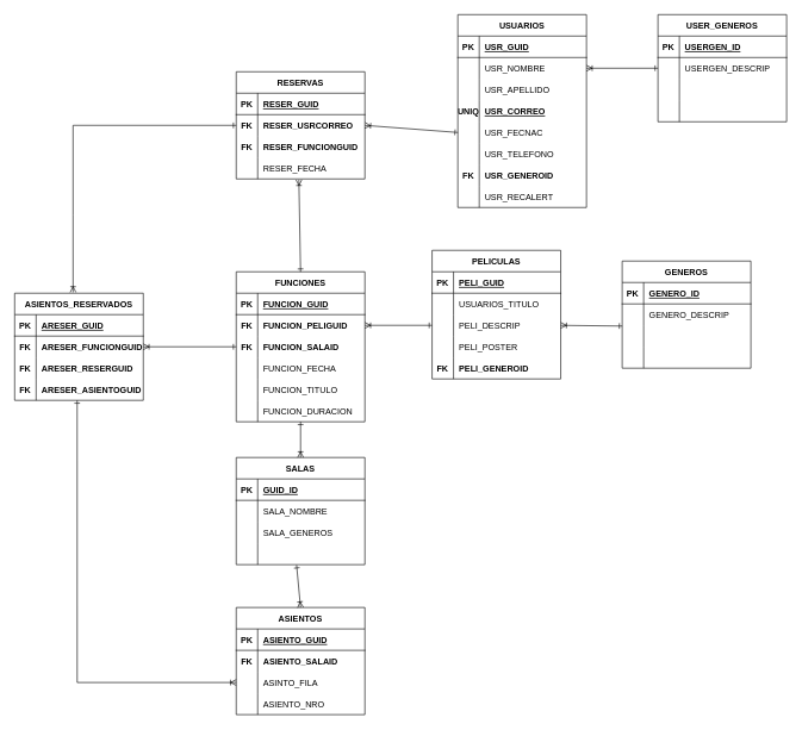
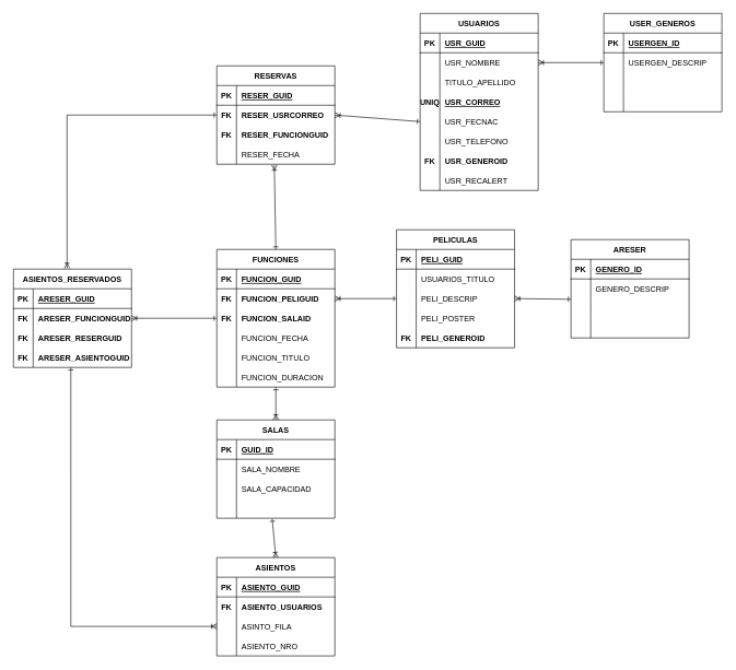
- <mxCell id="11" value="USR_APELLIDO" style="shape=partialRectangle;connectable=0;fillColor=none;top=0;left=0;bottom=0;right=0;align=left;spacingLeft=6;overflow=hidden;" parent="9" vertex="1"><mxGeometry x="30" width="150" height="30" as="geometry"><mxRectangle width="150" height="30" as="alternateBounds" /></mxGeometry></mxCell>
+ <mxCell id="11" value="TITULO_APELLIDO" style="shape=partialRectangle;connectable=0;fillColor=none;top=0;left=0;bottom=0;right=0;align=left;spacingLeft=6;overflow=hidden;" parent="9" vertex="1"><mxGeometry x="30" width="150" height="30" as="geometry"><mxRectangle width="150" height="30" as="alternateBounds" /></mxGeometry></mxCell>
- <mxCell id="43" value="GENEROS" style="shape=table;startSize=30;container=1;collapsible=1;childLayout=tableLayout;fixedRows=1;rowLines=0;fontStyle=1;align=center;resizeLast=1;" parent="1" vertex="1"><mxGeometry x="870" y="365" width="180" height="150" as="geometry" /></mxCell>
+ <mxCell id="43" value="ARESER" style="shape=table;startSize=30;container=1;collapsible=1;childLayout=tableLayout;fixedRows=1;rowLines=0;fontStyle=1;align=center;resizeLast=1;" parent="1" vertex="1"><mxGeometry x="870" y="365" width="180" height="150" as="geometry" /></mxCell>
- <mxCell id="79" value="SALA_GENEROS" style="shape=partialRectangle;connectable=0;fillColor=none;top=0;left=0;bottom=0;right=0;align=left;spacingLeft=6;overflow=hidden;" parent="77" vertex="1"><mxGeometry x="30" width="150" height="30" as="geometry"><mxRectangle width="150" height="30" as="alternateBounds" /></mxGeometry></mxCell>
+ <mxCell id="79" value="SALA_CAPACIDAD" style="shape=partialRectangle;connectable=0;fillColor=none;top=0;left=0;bottom=0;right=0;align=left;spacingLeft=6;overflow=hidden;" parent="77" vertex="1"><mxGeometry x="30" width="150" height="30" as="geometry"><mxRectangle width="150" height="30" as="alternateBounds" /></mxGeometry></mxCell>
- <mxCell id="108" value="ASIENTO_SALAID" style="shape=partialRectangle;connectable=0;fillColor=none;top=0;left=0;bottom=0;right=0;align=left;spacingLeft=6;overflow=hidden;fontStyle=1" parent="106" vertex="1"><mxGeometry x="30" width="150" height="30" as="geometry"><mxRectangle width="150" height="30" as="alternateBounds" /></mxGeometry></mxCell>
+ <mxCell id="108" value="ASIENTO_USUARIOS" style="shape=partialRectangle;connectable=0;fillColor=none;top=0;left=0;bottom=0;right=0;align=left;spacingLeft=6;overflow=hidden;fontStyle=1" parent="106" vertex="1"><mxGeometry x="30" width="150" height="30" as="geometry"><mxRectangle width="150" height="30" as="alternateBounds" /></mxGeometry></mxCell>
